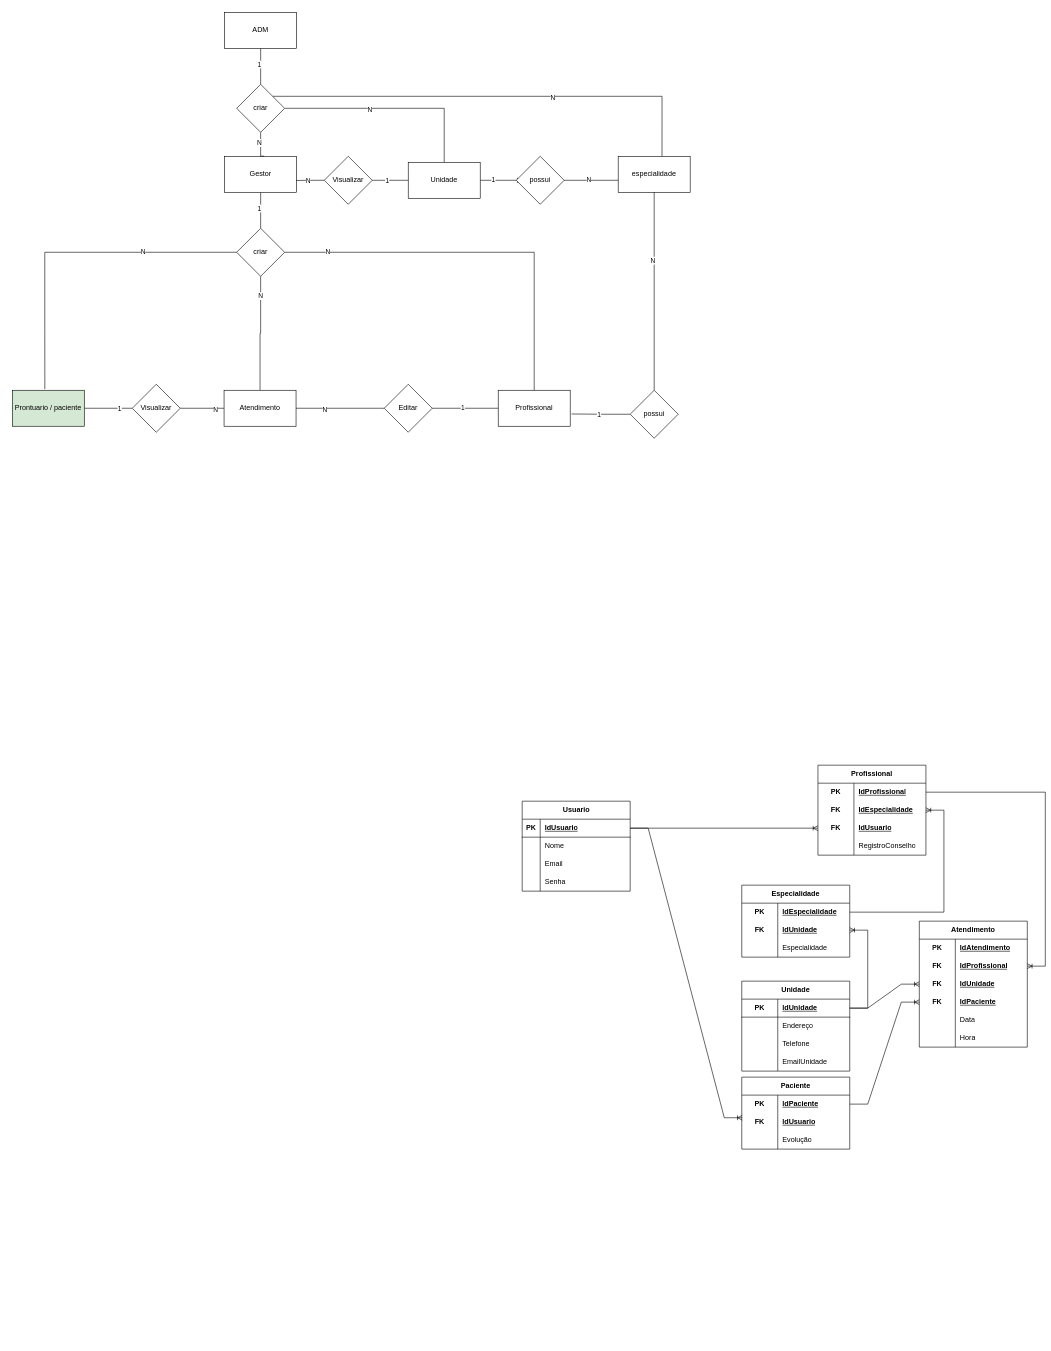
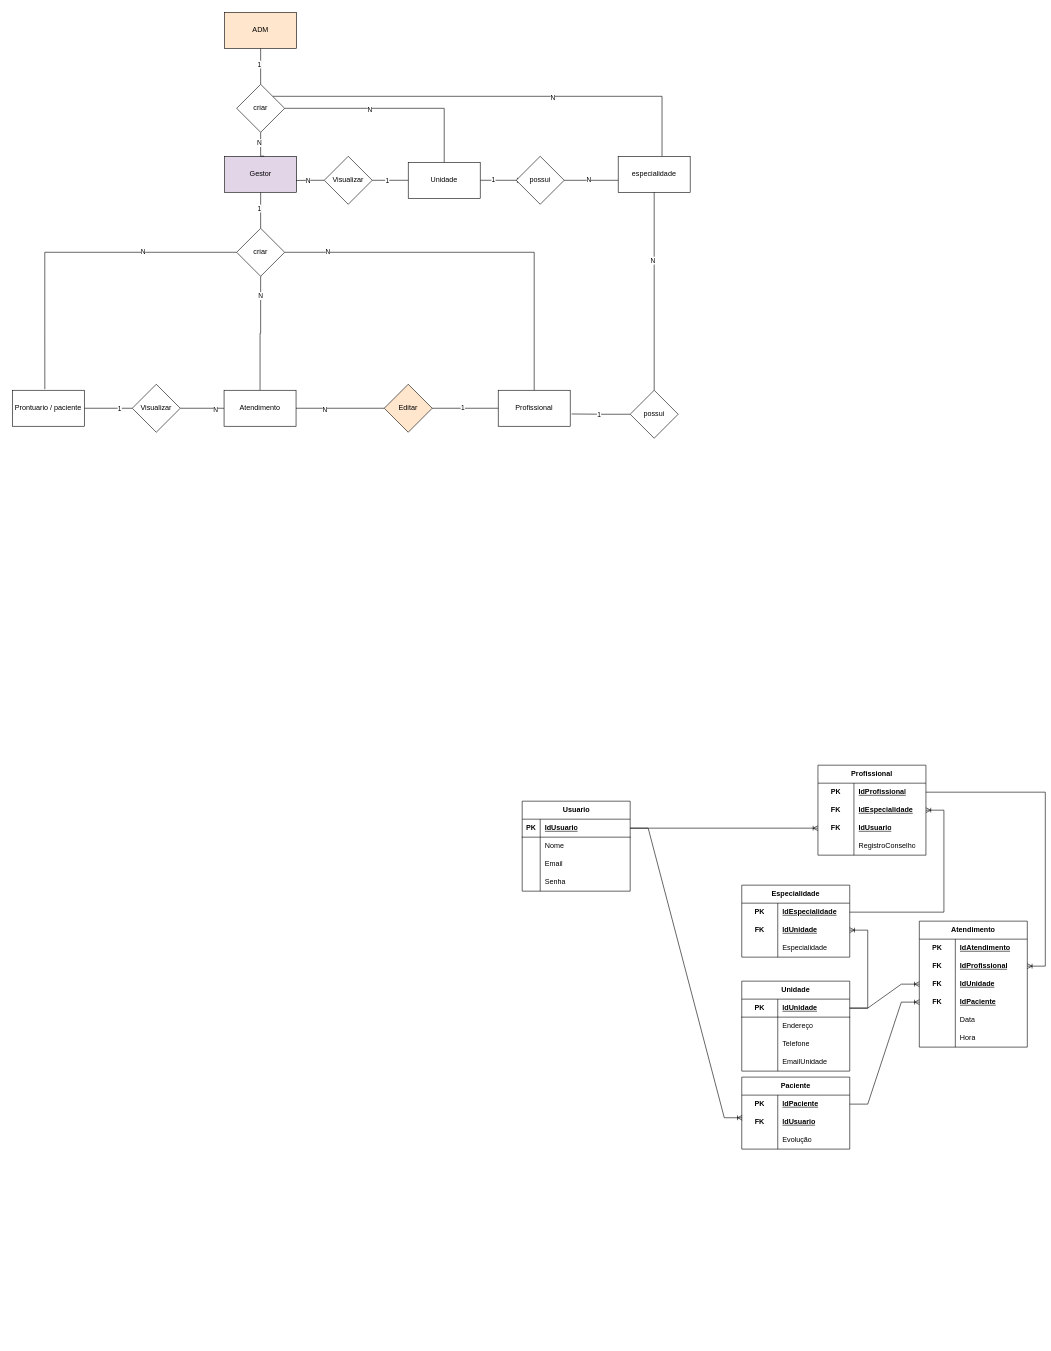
- <mxCell id="32" value="ADM" style="rounded=0;whiteSpace=wrap;html=1;" parent="1" vertex="1"><mxGeometry x="374" y="20" width="120" height="60" as="geometry" /></mxCell>
+ <mxCell id="32" value="ADM" style="rounded=0;whiteSpace=wrap;html=1;fillColor=#ffe6cc;" parent="1" vertex="1"><mxGeometry x="374" y="20" width="120" height="60" as="geometry" /></mxCell>
- <mxCell id="4" value="Gestor" style="rounded=0;whiteSpace=wrap;html=1;" parent="1" vertex="1"><mxGeometry x="374" y="260" width="120" height="60" as="geometry" /></mxCell>
+ <mxCell id="4" value="Gestor" style="rounded=0;whiteSpace=wrap;html=1;fillColor=#e1d5e7;" parent="1" vertex="1"><mxGeometry x="374" y="260" width="120" height="60" as="geometry" /></mxCell>
- <mxCell id="11" value="Prontuario / paciente" style="rounded=0;whiteSpace=wrap;html=1;fillColor=#d5e8d4;" parent="1" vertex="1"><mxGeometry x="20" y="650" width="120" height="60" as="geometry" /></mxCell>
+ <mxCell id="11" value="Prontuario / paciente" style="rounded=0;whiteSpace=wrap;html=1;" parent="1" vertex="1"><mxGeometry x="20" y="650" width="120" height="60" as="geometry" /></mxCell>
- <mxCell id="29" value="Editar" style="rhombus;whiteSpace=wrap;html=1;" parent="1" vertex="1"><mxGeometry x="640" y="640" width="80" height="80" as="geometry" /></mxCell>
+ <mxCell id="29" value="Editar" style="rhombus;whiteSpace=wrap;html=1;fillColor=#ffe6cc;" parent="1" vertex="1"><mxGeometry x="640" y="640" width="80" height="80" as="geometry" /></mxCell>
